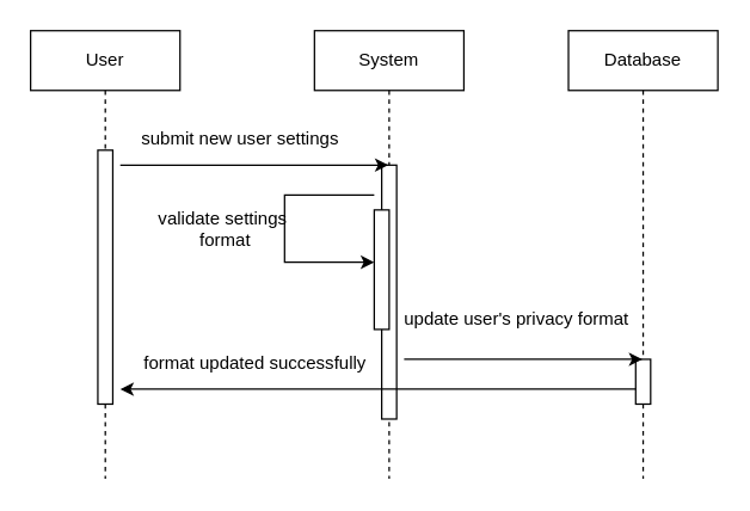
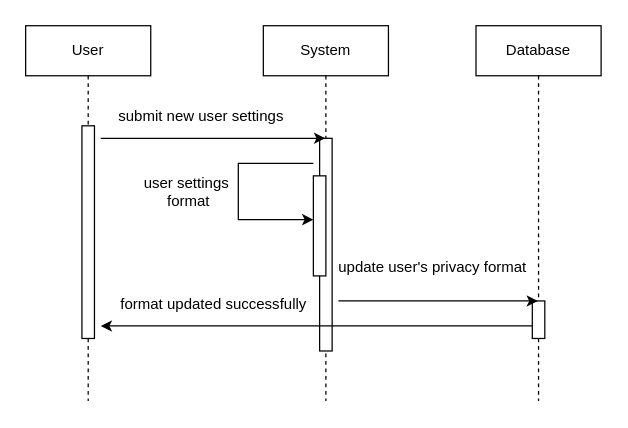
- <mxCell id="10" value="validate settings&amp;nbsp;&lt;div&gt;format&lt;/div&gt;" style="text;html=1;align=center;verticalAlign=middle;resizable=0;points=[];autosize=1;strokeColor=none;fillColor=none;" vertex="1" parent="1"><mxGeometry x="95" y="133" width="110" height="40" as="geometry" /></mxCell>
+ <mxCell id="10" value="user settings&amp;nbsp;&lt;div&gt;format&lt;/div&gt;" style="text;html=1;align=center;verticalAlign=middle;resizable=0;points=[];autosize=1;strokeColor=none;fillColor=none;" vertex="1" parent="1"><mxGeometry x="95" y="133" width="110" height="40" as="geometry" /></mxCell>
